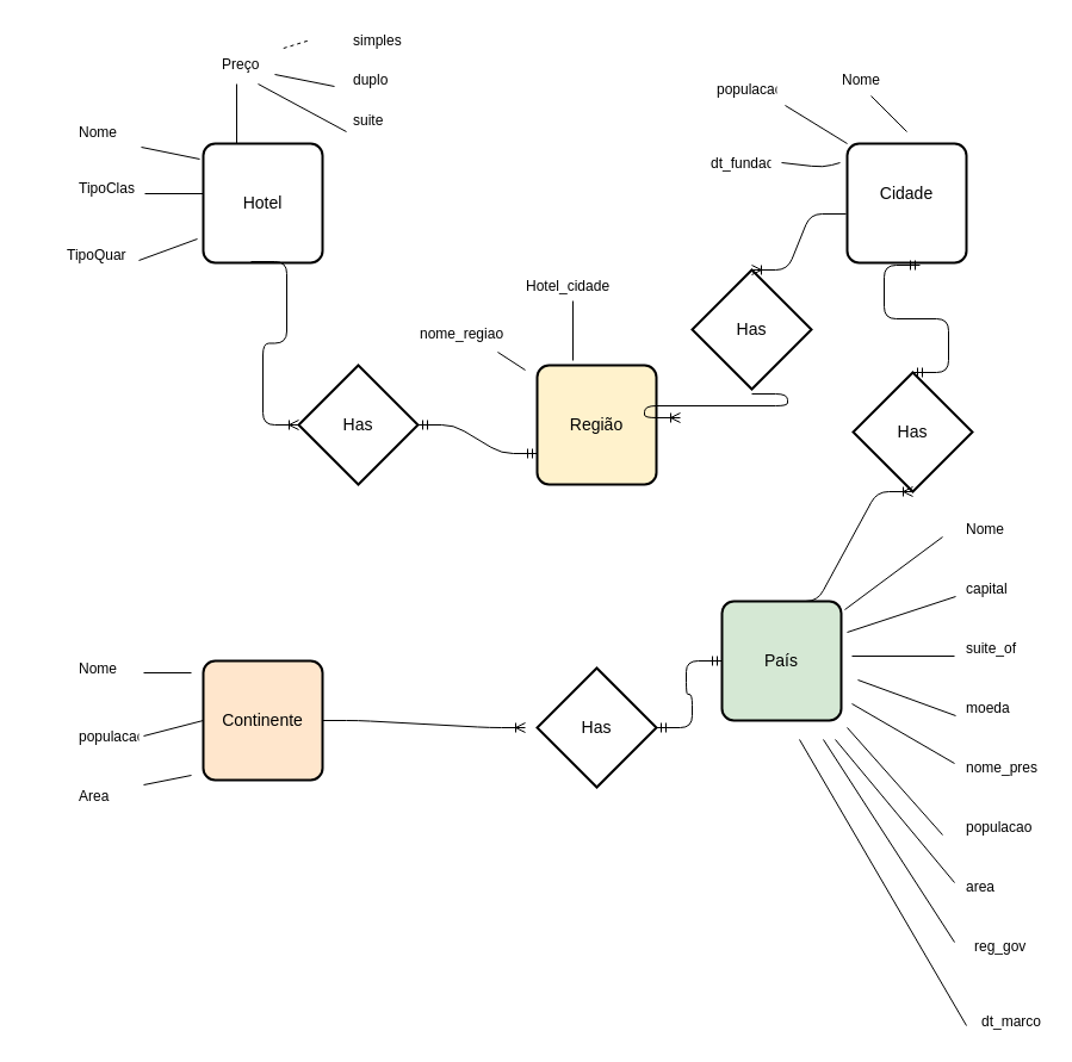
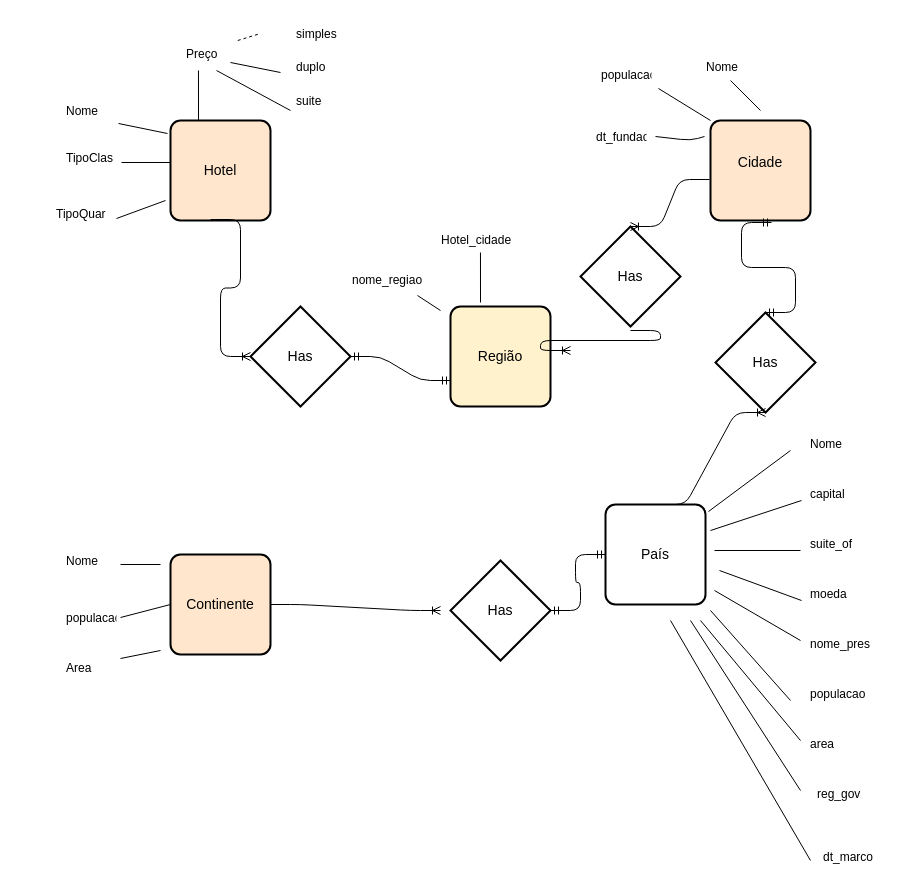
- <mxCell id="2" value="Hotel" style="strokeWidth=2;rounded=1;arcSize=10;whiteSpace=wrap;html=1;align=center;fontSize=14;" vertex="1" parent="1"><mxGeometry x="170" y="120" width="100" height="100" as="geometry" /></mxCell>
+ <mxCell id="2" value="Hotel" style="strokeWidth=2;rounded=1;arcSize=10;whiteSpace=wrap;html=1;align=center;fontSize=14;fillColor=#ffe6cc;" vertex="1" parent="1"><mxGeometry x="170" y="120" width="100" height="100" as="geometry" /></mxCell>
- <mxCell id="5" value="Cidade&lt;br&gt;&lt;br&gt;" style="strokeWidth=2;rounded=1;arcSize=10;whiteSpace=wrap;html=1;align=center;fontSize=14;" vertex="1" parent="1"><mxGeometry x="710" y="120" width="100" height="100" as="geometry" /></mxCell>
+ <mxCell id="5" value="Cidade&lt;br&gt;&lt;br&gt;" style="strokeWidth=2;rounded=1;arcSize=10;whiteSpace=wrap;html=1;align=center;fontSize=14;fillColor=#ffe6cc;" vertex="1" parent="1"><mxGeometry x="710" y="120" width="100" height="100" as="geometry" /></mxCell>
- <mxCell id="6" value="País&lt;br&gt;" style="strokeWidth=2;rounded=1;arcSize=10;whiteSpace=wrap;html=1;align=center;fontSize=14;fillColor=#d5e8d4;" vertex="1" parent="1"><mxGeometry x="605" y="504" width="100" height="100" as="geometry" /></mxCell>
+ <mxCell id="6" value="País&lt;br&gt;" style="strokeWidth=2;rounded=1;arcSize=10;whiteSpace=wrap;html=1;align=center;fontSize=14;" vertex="1" parent="1"><mxGeometry x="605" y="504" width="100" height="100" as="geometry" /></mxCell>
